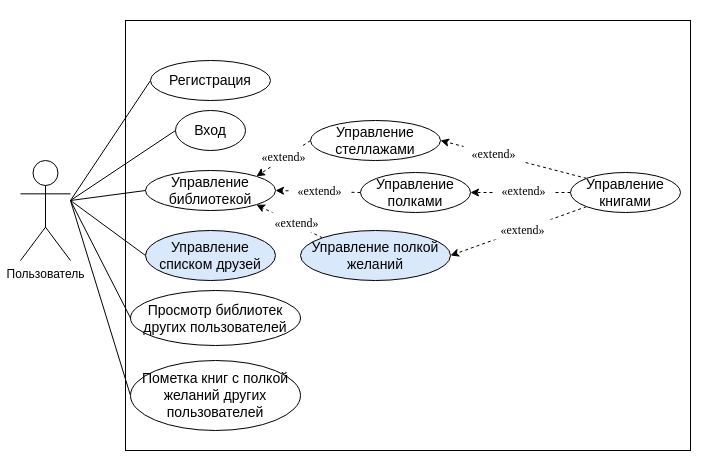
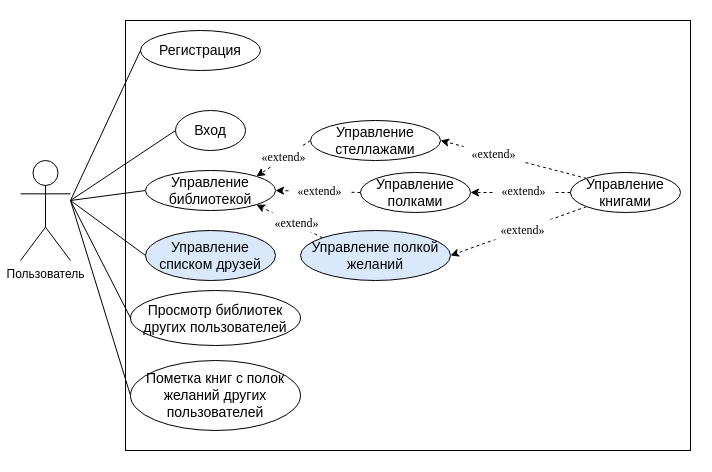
- <mxCell id="5" value="&lt;font style=&quot;font-size: 14px;&quot;&gt;Регистрация&lt;/font&gt;" style="ellipse;whiteSpace=wrap;html=1;" vertex="1" parent="1"><mxGeometry x="150" y="60" width="120" height="40" as="geometry" /></mxCell>
+ <mxCell id="5" value="&lt;font style=&quot;font-size: 14px;&quot;&gt;Регистрация&lt;/font&gt;" style="ellipse;whiteSpace=wrap;html=1;" vertex="1" parent="1"><mxGeometry x="140" y="30" width="120" height="40" as="geometry" /></mxCell>
- <mxCell id="15" value="&lt;font style=&quot;font-size: 14px;&quot;&gt;Пометка книг с полкой желаний других пользователей&lt;/font&gt;" style="ellipse;whiteSpace=wrap;html=1;" vertex="1" parent="1"><mxGeometry x="130" y="360" width="170" height="70" as="geometry" /></mxCell>
+ <mxCell id="15" value="&lt;font style=&quot;font-size: 14px;&quot;&gt;Пометка книг с полок желаний других пользователей&lt;/font&gt;" style="ellipse;whiteSpace=wrap;html=1;" vertex="1" parent="1"><mxGeometry x="130" y="360" width="170" height="70" as="geometry" /></mxCell>
